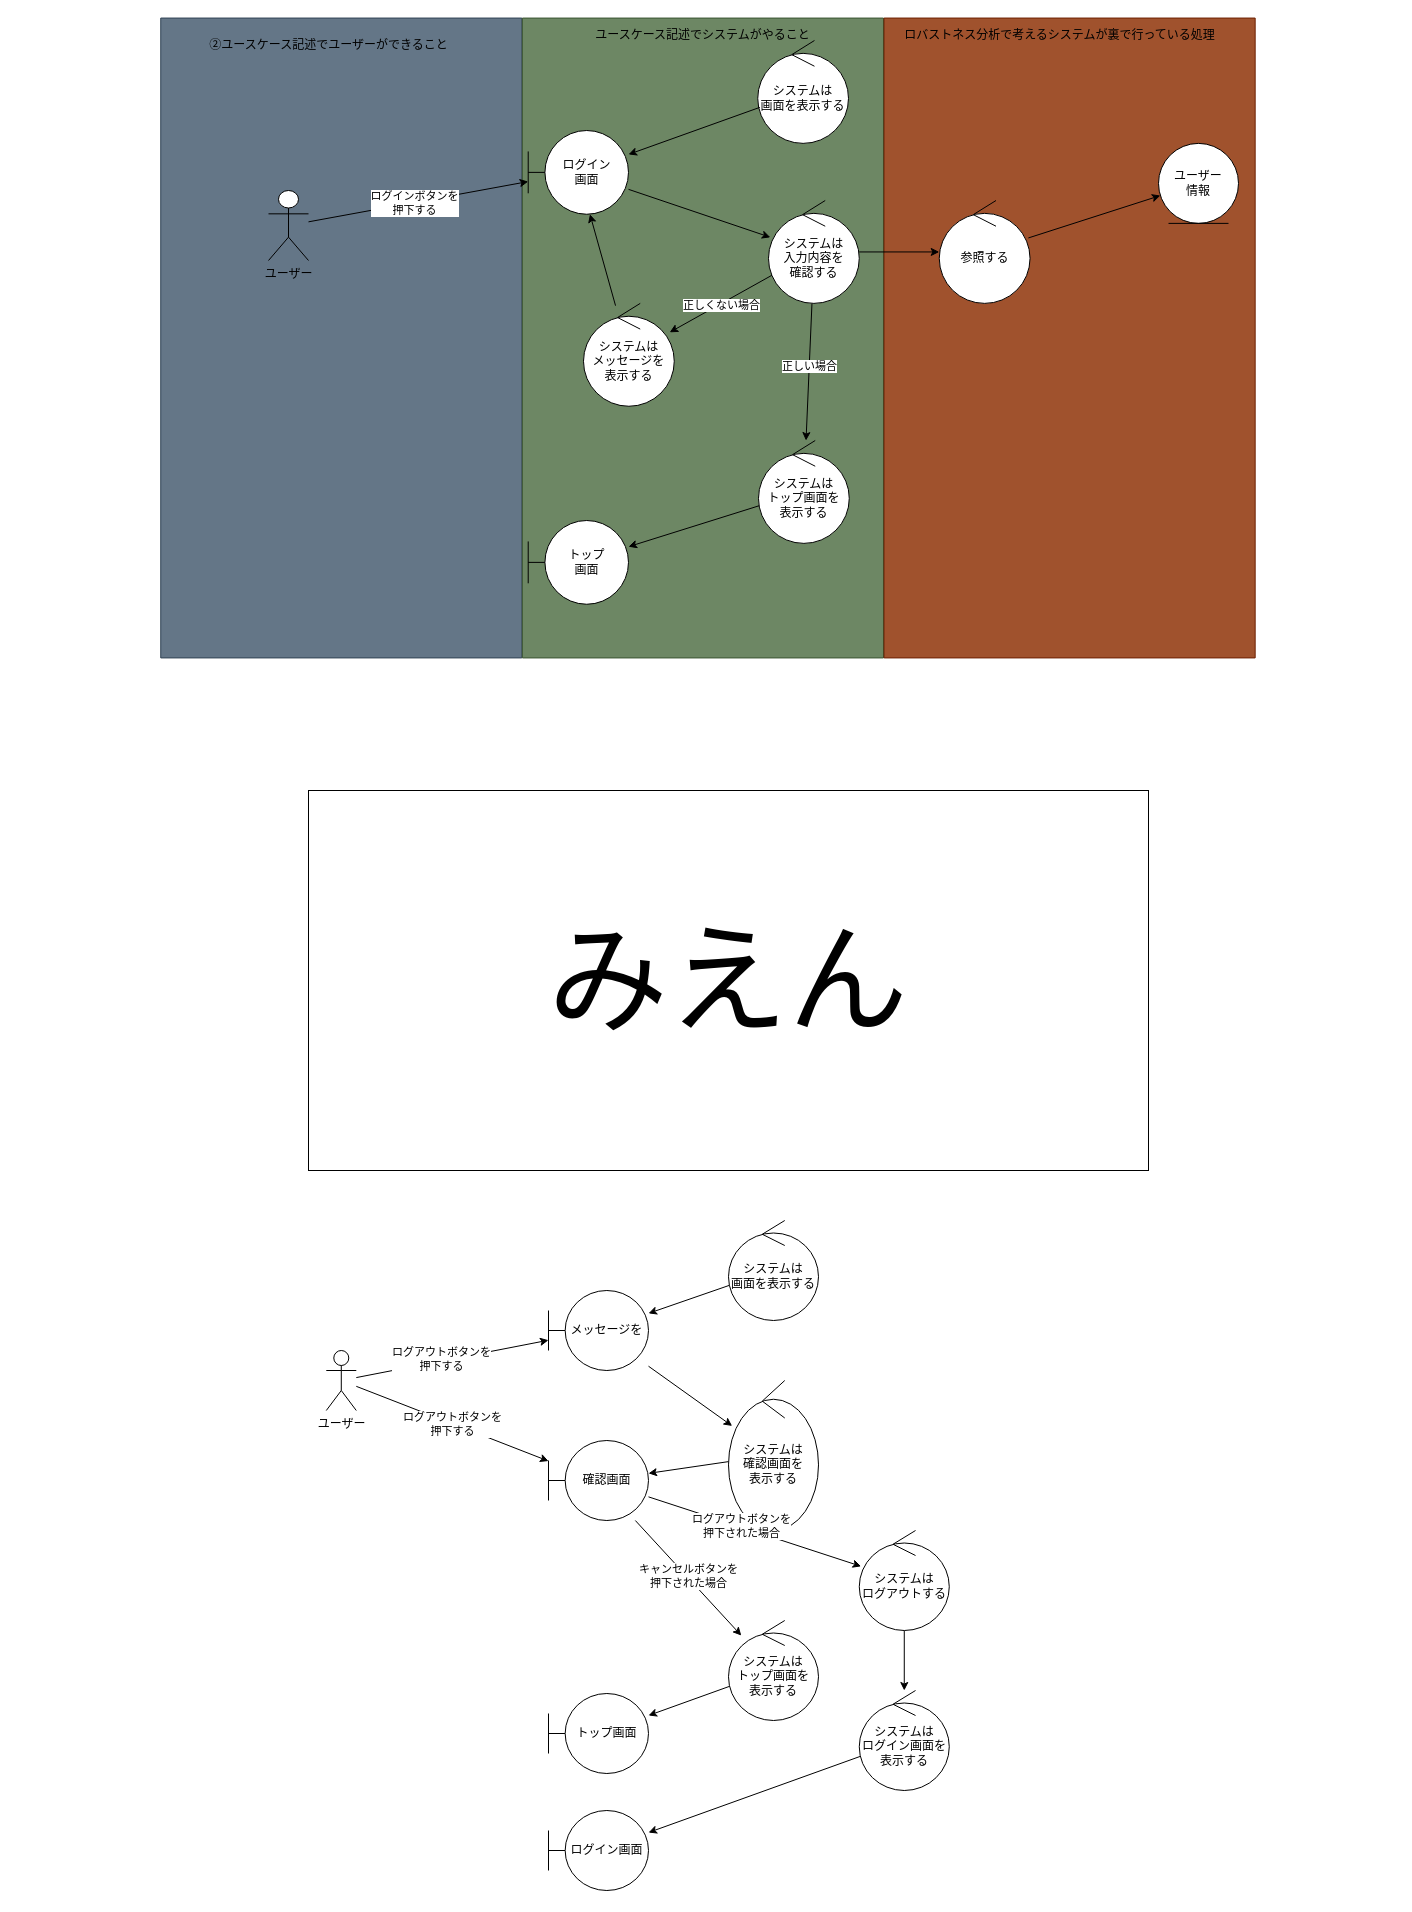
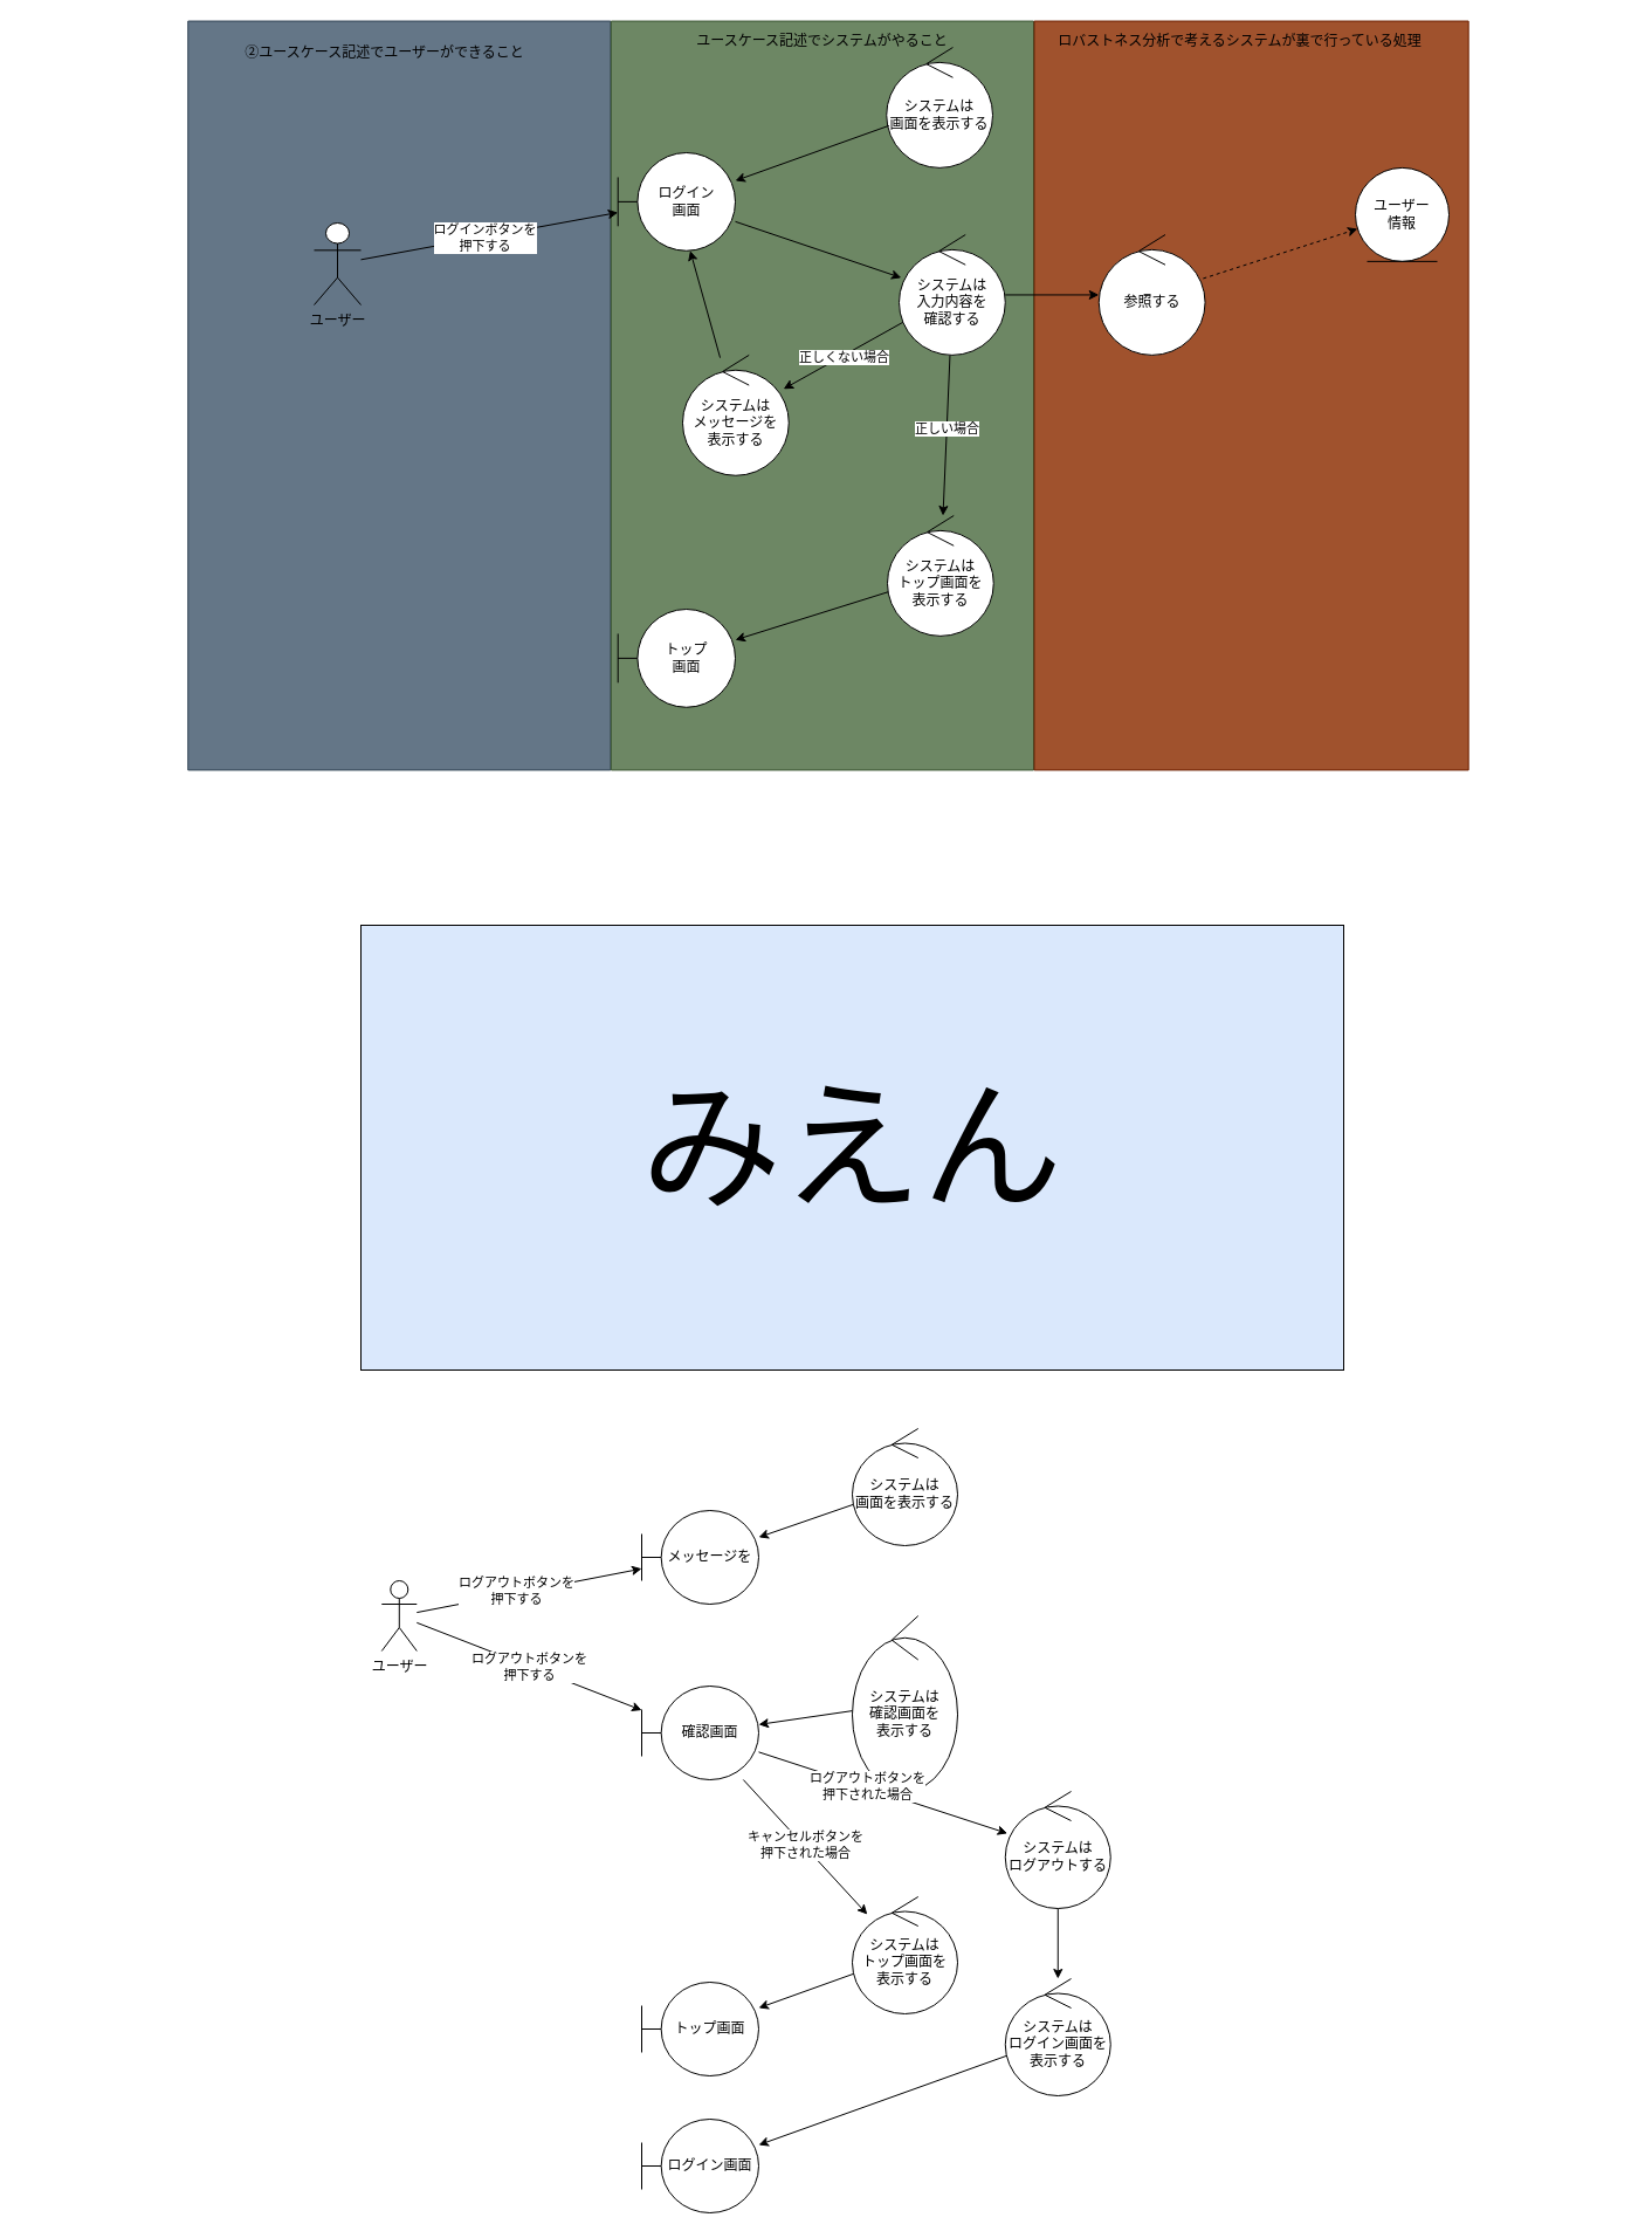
- <mxCell id="23" value="" style="edgeStyle=none;rounded=0;orthogonalLoop=1;jettySize=auto;html=1;" parent="1" source="24" target="25" edge="1"><mxGeometry relative="1" as="geometry" /></mxCell>
+ <mxCell id="23" value="" style="edgeStyle=none;rounded=0;orthogonalLoop=1;jettySize=auto;html=1;dashed=1;" parent="1" source="24" target="25" edge="1"><mxGeometry relative="1" as="geometry" /></mxCell>
- <mxCell id="29" value="みえん" style="rounded=0;whiteSpace=wrap;html=1;fontSize=120;" parent="1" vertex="1"><mxGeometry x="308" y="790" width="840" height="380" as="geometry" /></mxCell>
+ <mxCell id="29" value="みえん" style="rounded=0;whiteSpace=wrap;html=1;fontSize=120;fillColor=#dae8fc;" parent="1" vertex="1"><mxGeometry x="308" y="790" width="840" height="380" as="geometry" /></mxCell>
- <mxCell id="35" style="edgeStyle=none;rounded=0;orthogonalLoop=1;jettySize=auto;html=1;" parent="1" source="36" target="40" edge="1"><mxGeometry relative="1" as="geometry" /></mxCell>
